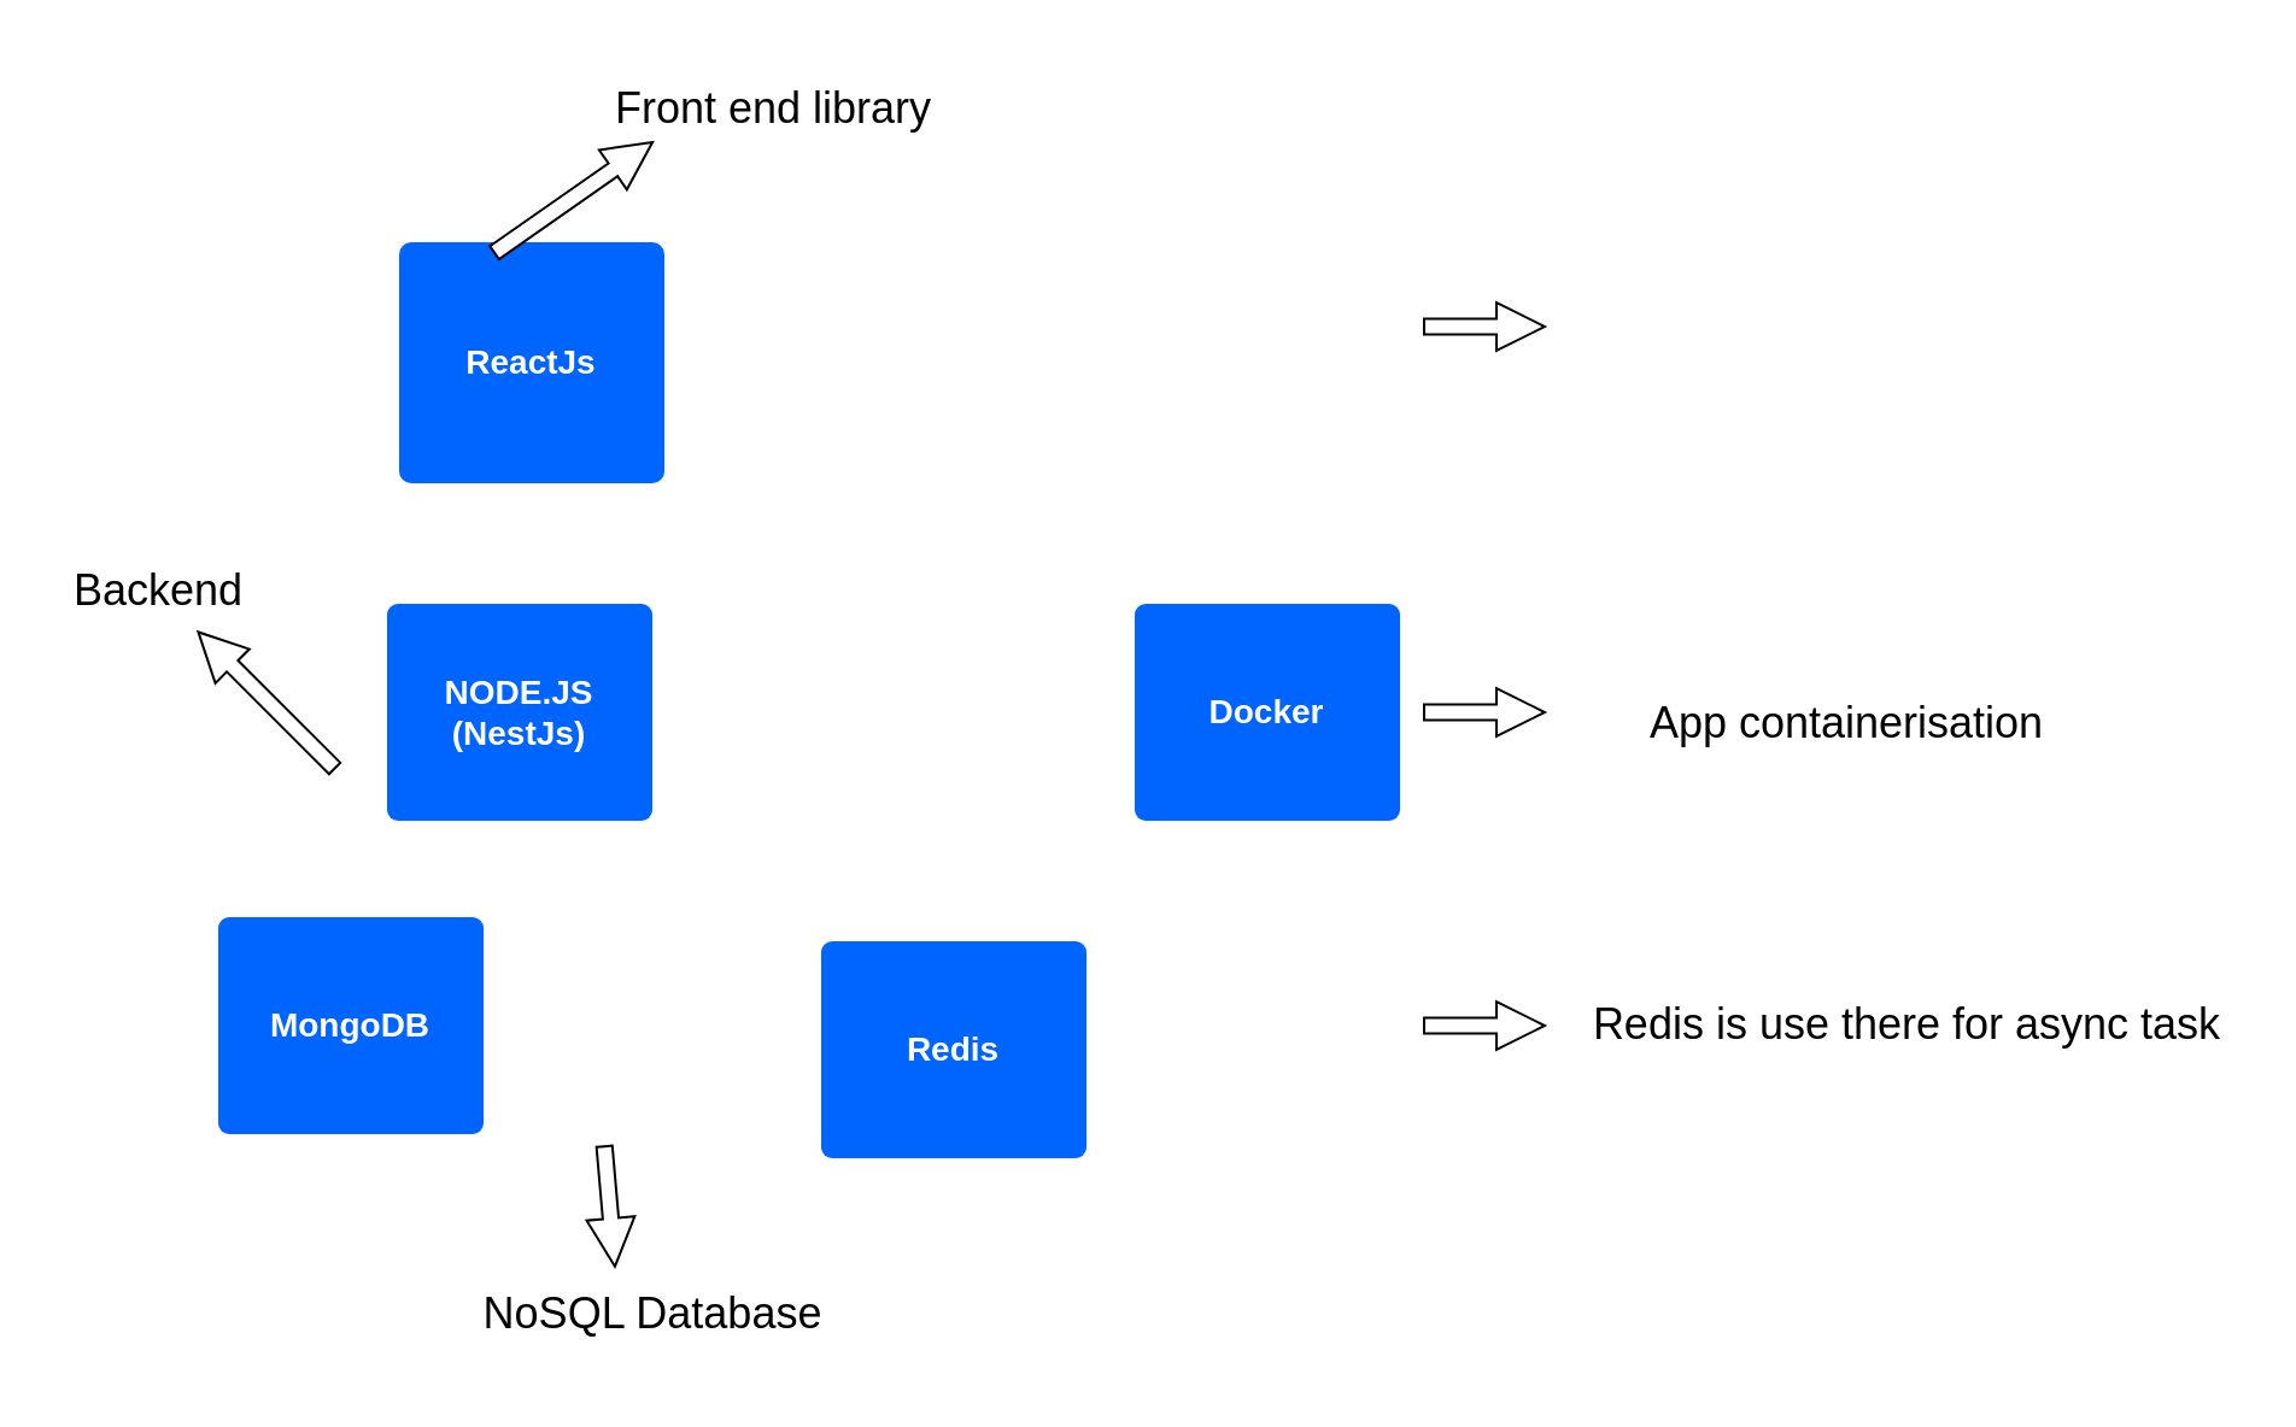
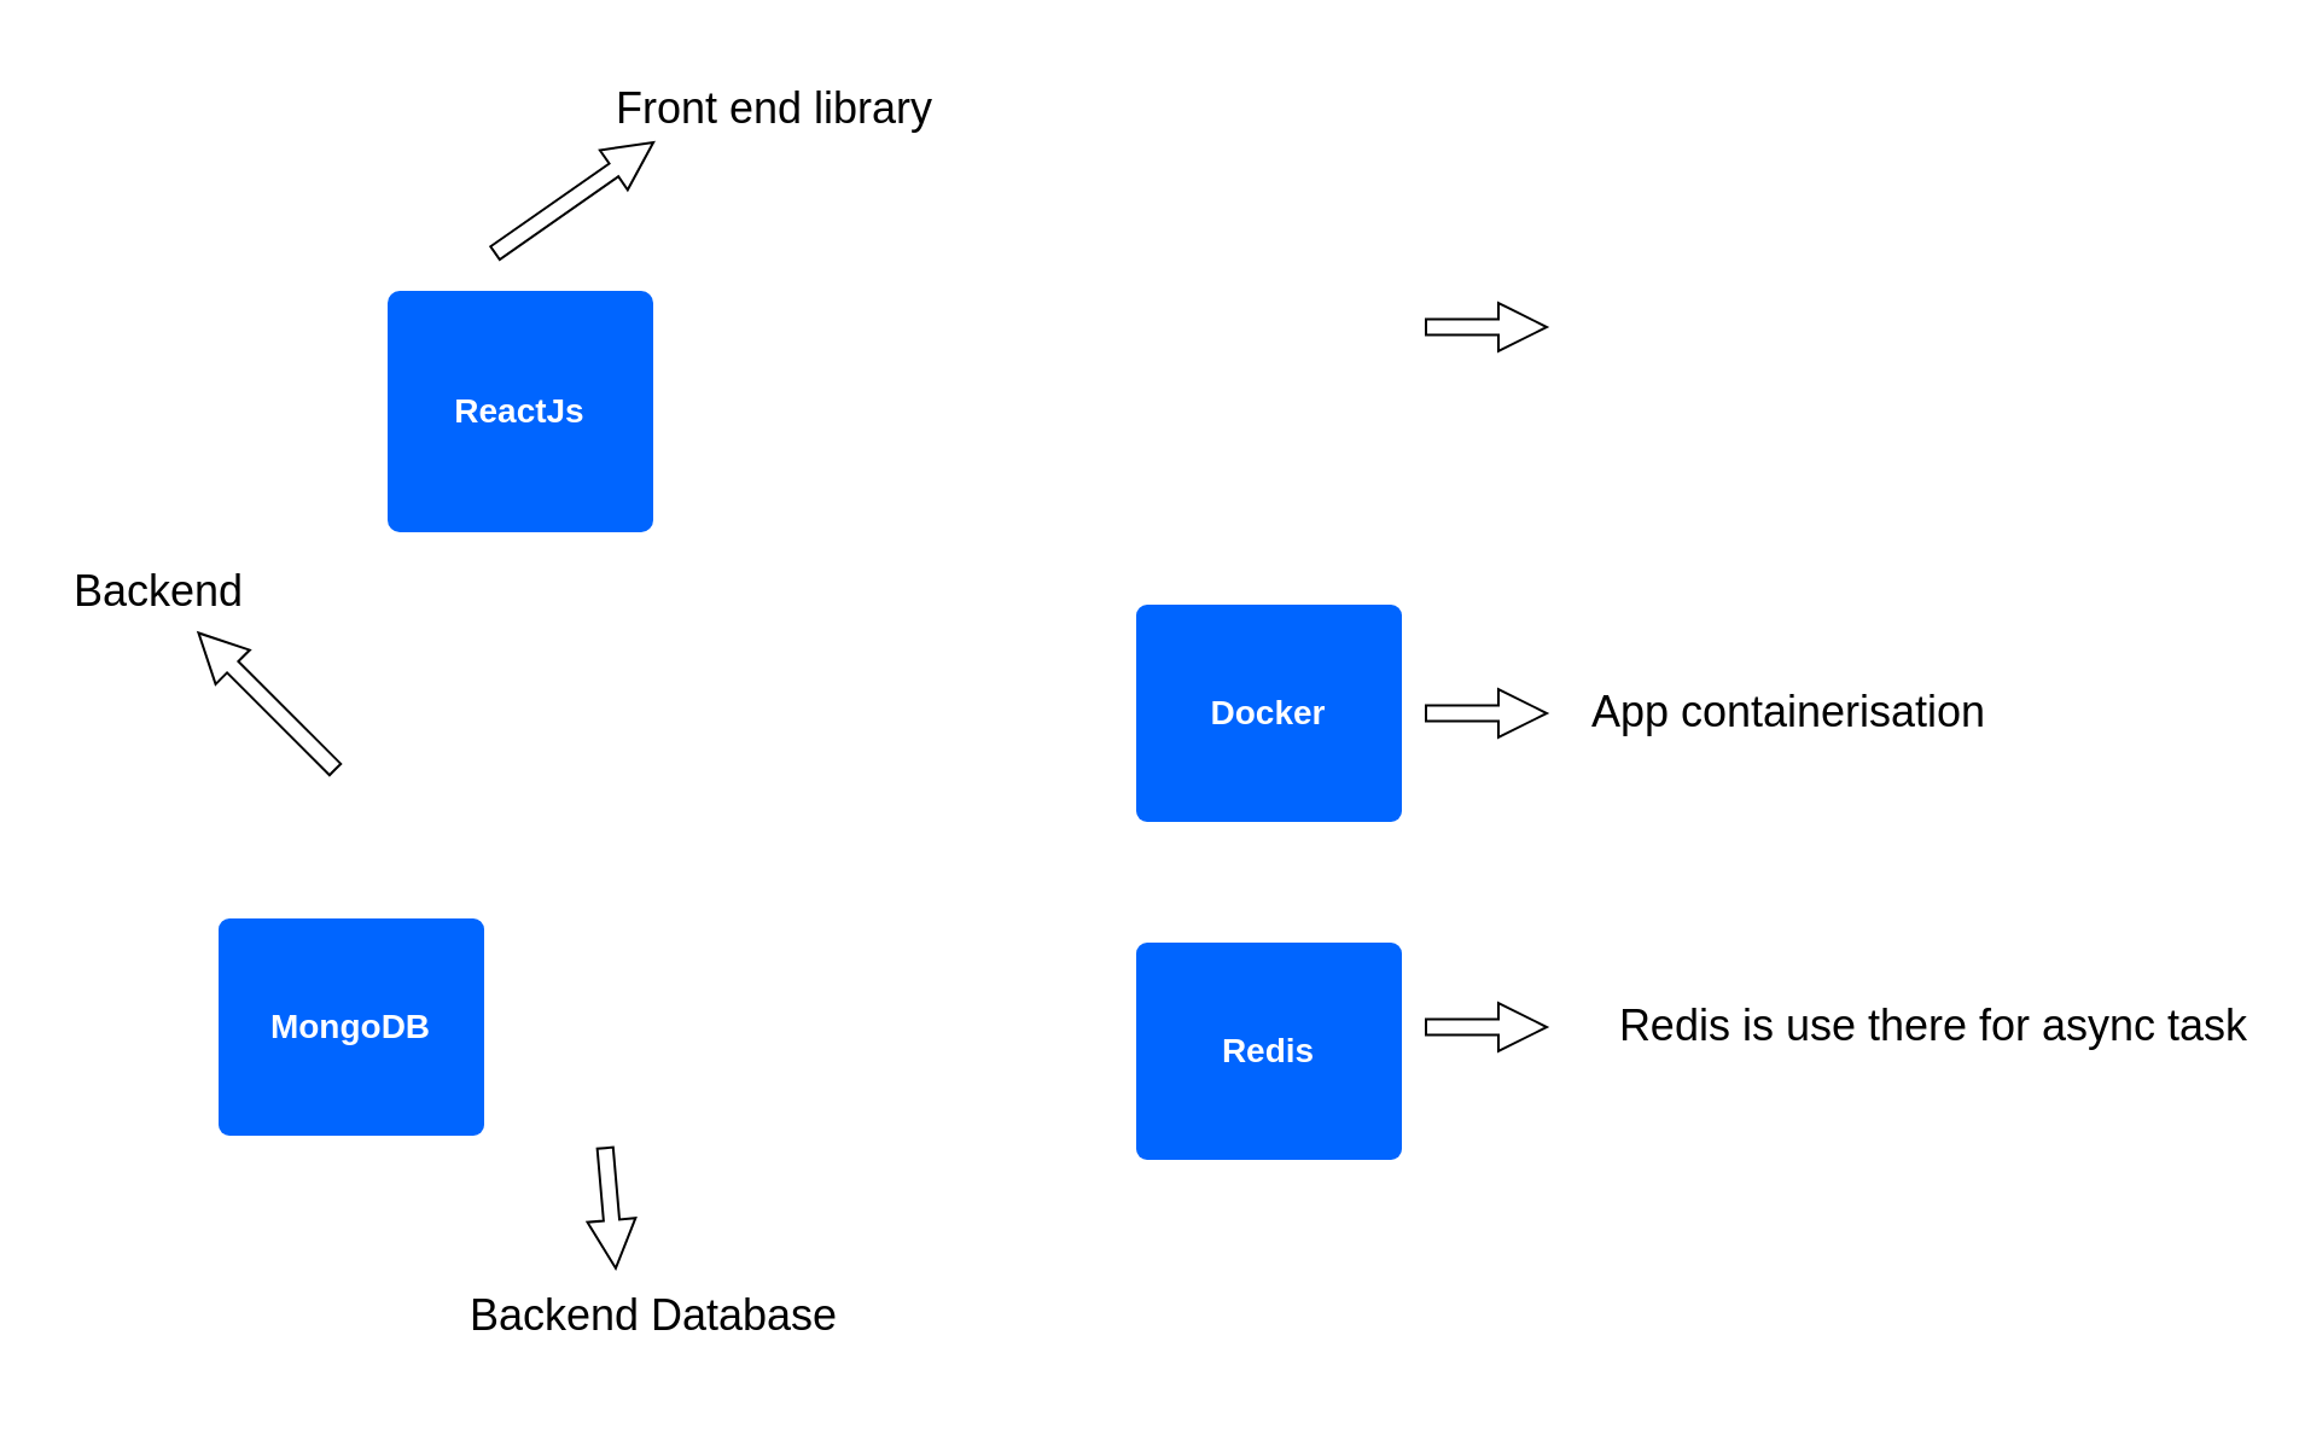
- <mxCell id="3" value="ReactJs" style="rounded=1;arcSize=5;fillColor=#0065FF;strokeColor=none;fontColor=#ffffff;align=center;verticalAlign=middle;whiteSpace=wrap;fontSize=14;fontStyle=1;html=1;sketch=0;" vertex="1" parent="1"><mxGeometry x="165" y="100" width="110" height="100" as="geometry" /></mxCell>
+ <mxCell id="3" value="ReactJs" style="rounded=1;arcSize=5;fillColor=#0065FF;strokeColor=none;fontColor=#ffffff;align=center;verticalAlign=middle;whiteSpace=wrap;fontSize=14;fontStyle=1;html=1;sketch=0;" vertex="1" parent="1"><mxGeometry x="160" y="120" width="110" height="100" as="geometry" /></mxCell>
- <mxCell id="2" value="NODE.JS (NestJs)" style="rounded=1;arcSize=5;fillColor=#0065FF;strokeColor=none;fontColor=#ffffff;align=center;verticalAlign=middle;whiteSpace=wrap;fontSize=14;fontStyle=1;html=1;sketch=0;" vertex="1" parent="1"><mxGeometry x="160" y="250" width="110" height="90" as="geometry" /></mxCell>
- <mxCell id="11" value="&lt;h2&gt;&lt;span style=&quot;font-weight: 400&quot;&gt;App containerisation&lt;/span&gt;&lt;/h2&gt;" style="text;html=1;align=center;verticalAlign=middle;resizable=0;points=[];autosize=1;strokeColor=none;fillColor=none;" vertex="1" parent="1"><mxGeometry x="675" y="275" width="180" height="50" as="geometry" /></mxCell>
+ <mxCell id="11" value="&lt;h2&gt;&lt;span style=&quot;font-weight: 400&quot;&gt;App containerisation&lt;/span&gt;&lt;/h2&gt;" style="text;html=1;align=center;verticalAlign=middle;resizable=0;points=[];autosize=1;strokeColor=none;fillColor=none;" vertex="1" parent="1"><mxGeometry x="650" y="270" width="180" height="50" as="geometry" /></mxCell>
- <mxCell id="7" value="&lt;h2&gt;&lt;span style=&quot;font-weight: 400&quot;&gt;Redis is use there for async task&lt;/span&gt;&lt;/h2&gt;" style="text;html=1;align=center;verticalAlign=middle;resizable=0;points=[];autosize=1;strokeColor=none;fillColor=none;" vertex="1" parent="1"><mxGeometry x="650" y="400" width="280" height="50" as="geometry" /></mxCell>
+ <mxCell id="7" value="&lt;h2&gt;&lt;span style=&quot;font-weight: 400&quot;&gt;Redis is use there for async task&lt;/span&gt;&lt;/h2&gt;" style="text;html=1;align=center;verticalAlign=middle;resizable=0;points=[];autosize=1;strokeColor=none;fillColor=none;" vertex="1" parent="1"><mxGeometry x="660" y="400" width="280" height="50" as="geometry" /></mxCell>
- <mxCell id="6" value="Redis" style="rounded=1;arcSize=5;fillColor=#0065FF;strokeColor=none;fontColor=#ffffff;align=center;verticalAlign=middle;whiteSpace=wrap;fontSize=14;fontStyle=1;html=1;sketch=0;" vertex="1" parent="1"><mxGeometry x="340" y="390" width="110" height="90" as="geometry" /></mxCell>
+ <mxCell id="6" value="Redis" style="rounded=1;arcSize=5;fillColor=#0065FF;strokeColor=none;fontColor=#ffffff;align=center;verticalAlign=middle;whiteSpace=wrap;fontSize=14;fontStyle=1;html=1;sketch=0;" vertex="1" parent="1"><mxGeometry x="470" y="390" width="110" height="90" as="geometry" /></mxCell>
- <mxCell id="8" value="&lt;h2&gt;&lt;span style=&quot;font-weight: 400&quot;&gt;NoSQL Database&lt;/span&gt;&lt;/h2&gt;" style="text;html=1;align=center;verticalAlign=middle;resizable=0;points=[];autosize=1;strokeColor=none;fillColor=none;" vertex="1" parent="1"><mxGeometry x="190" y="520" width="160" height="50" as="geometry" /></mxCell>
+ <mxCell id="8" value="&lt;h2&gt;&lt;span style=&quot;font-weight: 400&quot;&gt;Backend Database&lt;/span&gt;&lt;/h2&gt;" style="text;html=1;align=center;verticalAlign=middle;resizable=0;points=[];autosize=1;strokeColor=none;fillColor=none;" vertex="1" parent="1"><mxGeometry x="190" y="520" width="160" height="50" as="geometry" /></mxCell>
